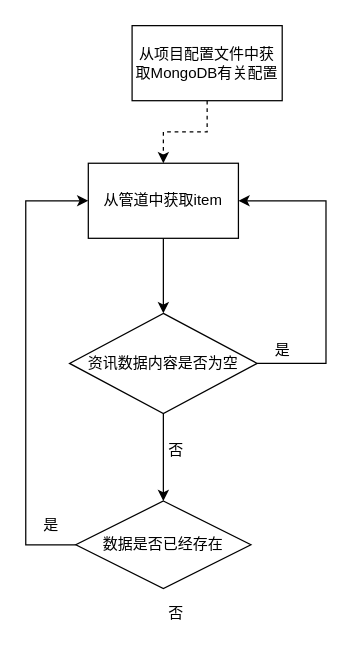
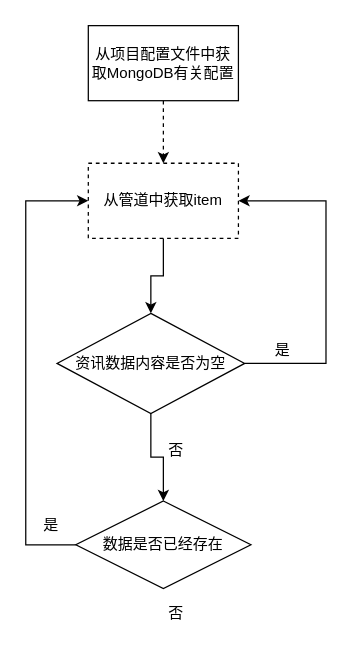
- <mxCell id="3" value="从项目配置文件中获取MongoDB有关配置" style="rounded=0;whiteSpace=wrap;html=1;" vertex="1" parent="1"><mxGeometry x="105" y="20" width="120" height="60" as="geometry" /></mxCell>
+ <mxCell id="3" value="从项目配置文件中获取MongoDB有关配置" style="rounded=0;whiteSpace=wrap;html=1;" vertex="1" parent="1"><mxGeometry x="70" y="20" width="120" height="60" as="geometry" /></mxCell>
- <mxCell id="10" value="从管道中获取item" style="rounded=0;whiteSpace=wrap;html=1;" vertex="1" parent="1"><mxGeometry x="70" y="130" width="120" height="60" as="geometry" /></mxCell>
+ <mxCell id="10" value="从管道中获取item" style="rounded=0;whiteSpace=wrap;html=1;dashed=1;" vertex="1" parent="1"><mxGeometry x="70" y="130" width="120" height="60" as="geometry" /></mxCell>
- <mxCell id="6" value="资讯数据内容是否为空" style="rhombus;whiteSpace=wrap;html=1;" vertex="1" parent="1"><mxGeometry x="55" y="250" width="150" height="80" as="geometry" /></mxCell>
+ <mxCell id="6" value="资讯数据内容是否为空" style="rhombus;whiteSpace=wrap;html=1;" vertex="1" parent="1"><mxGeometry x="45" y="250" width="150" height="80" as="geometry" /></mxCell>
